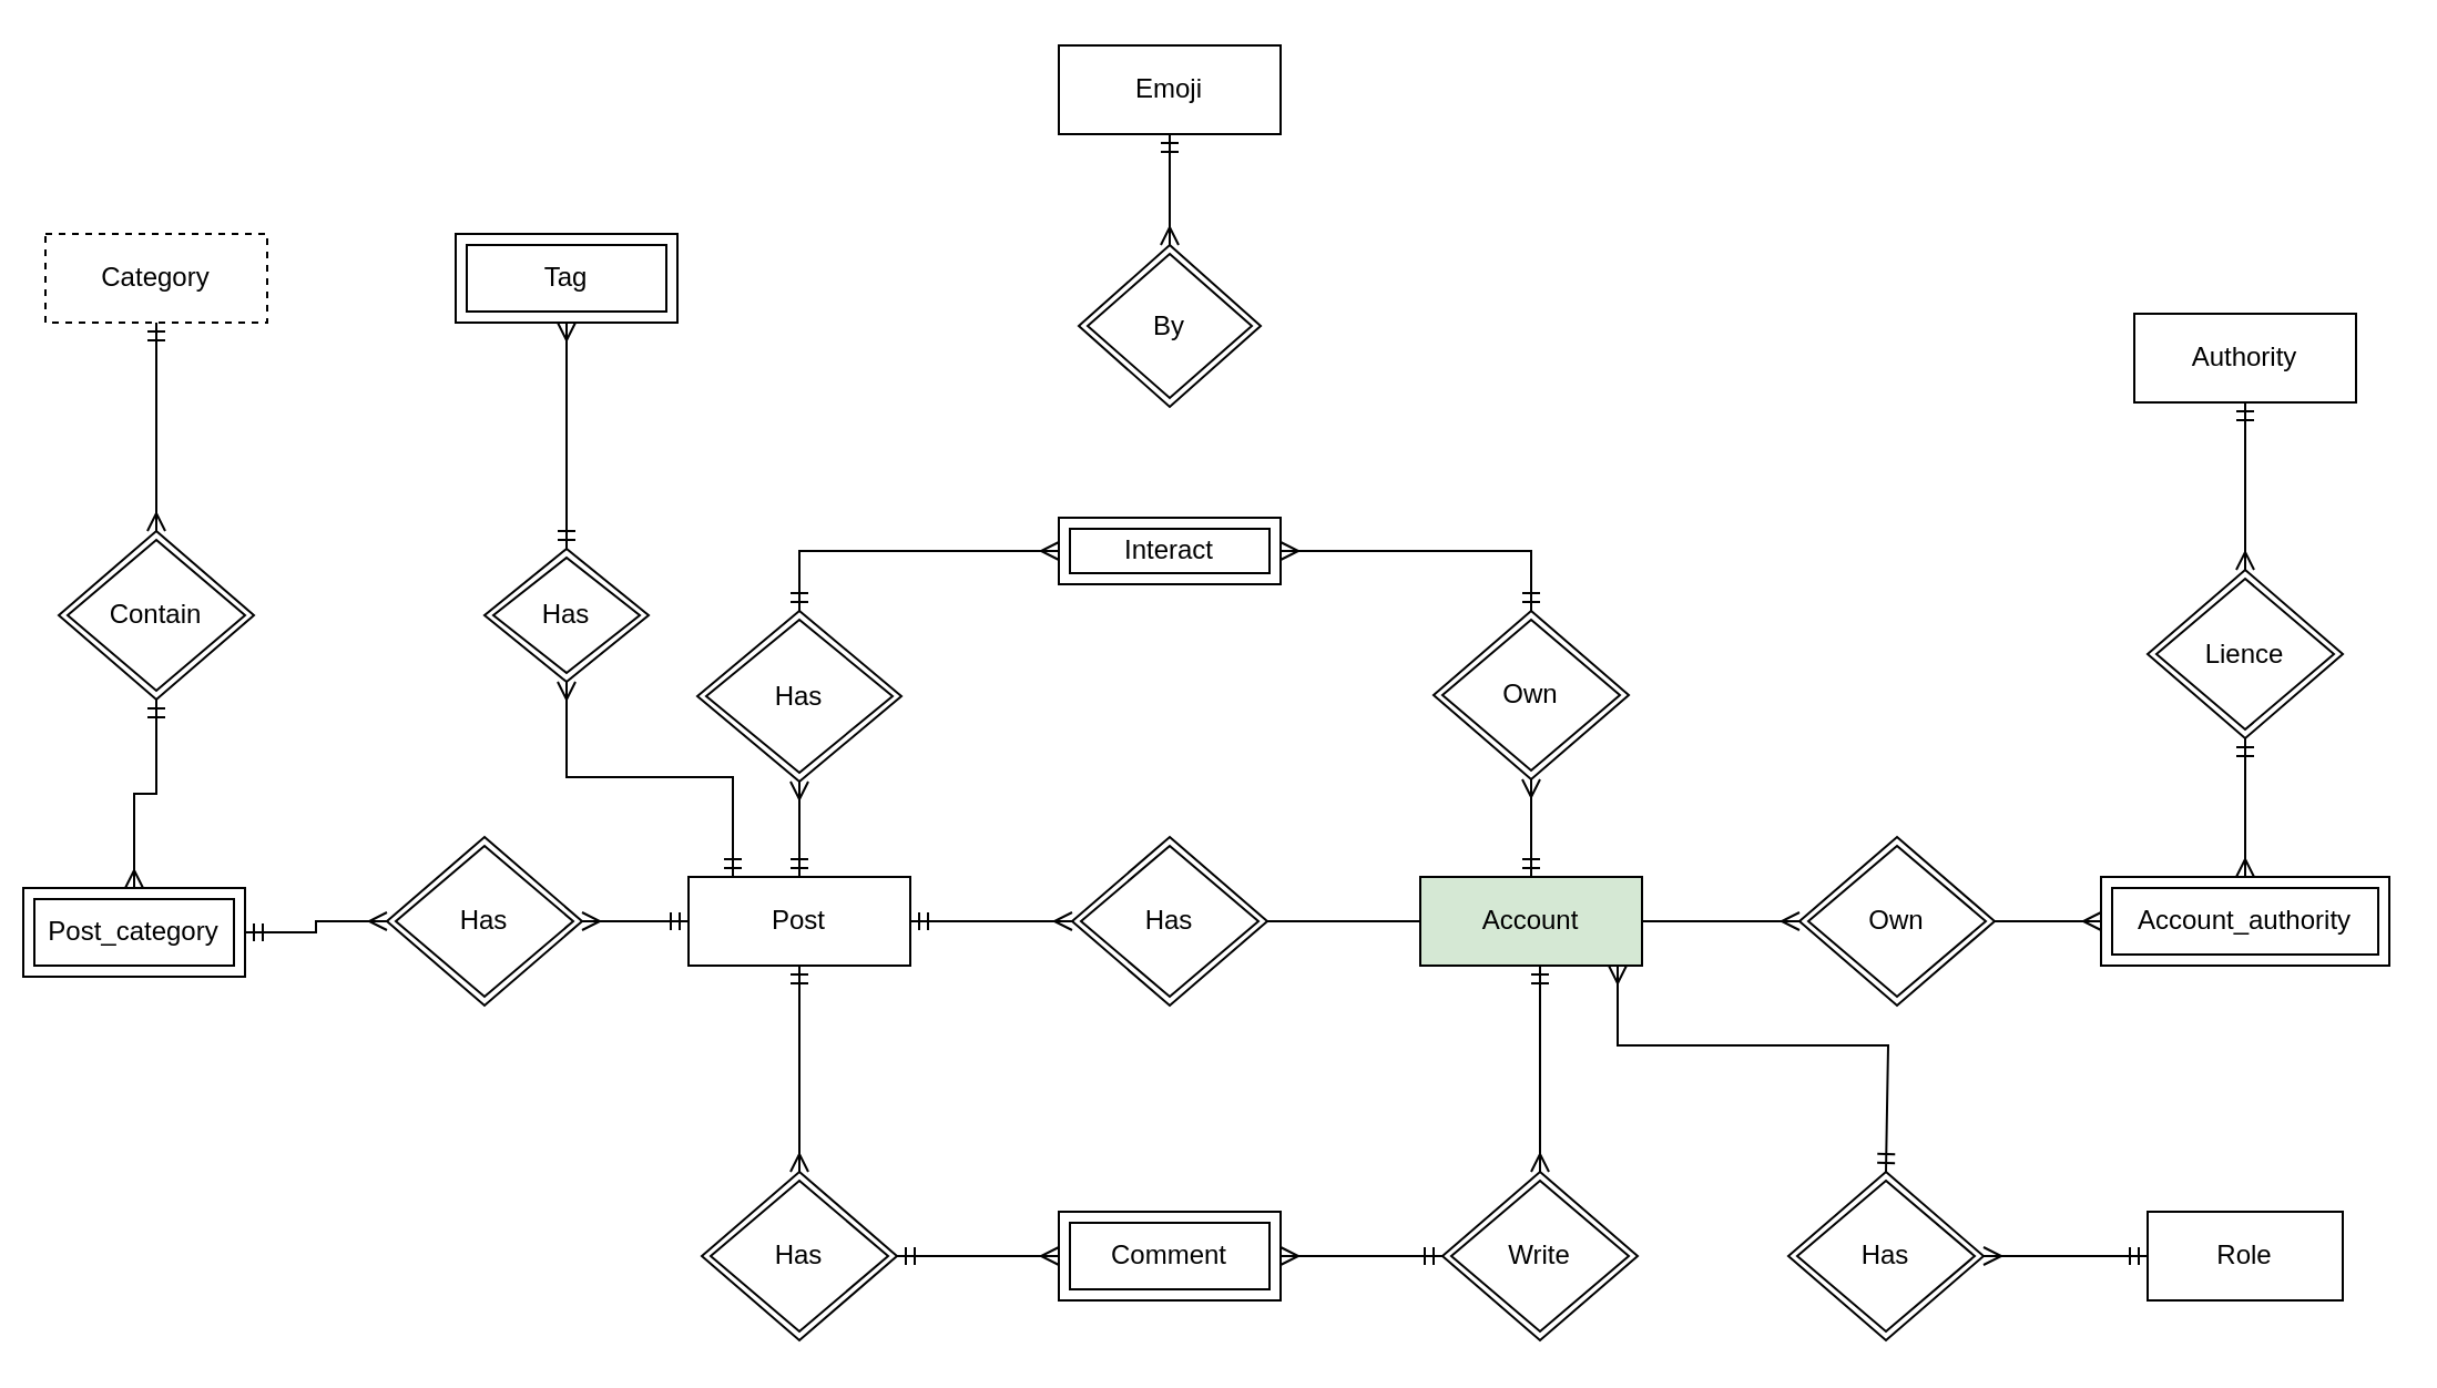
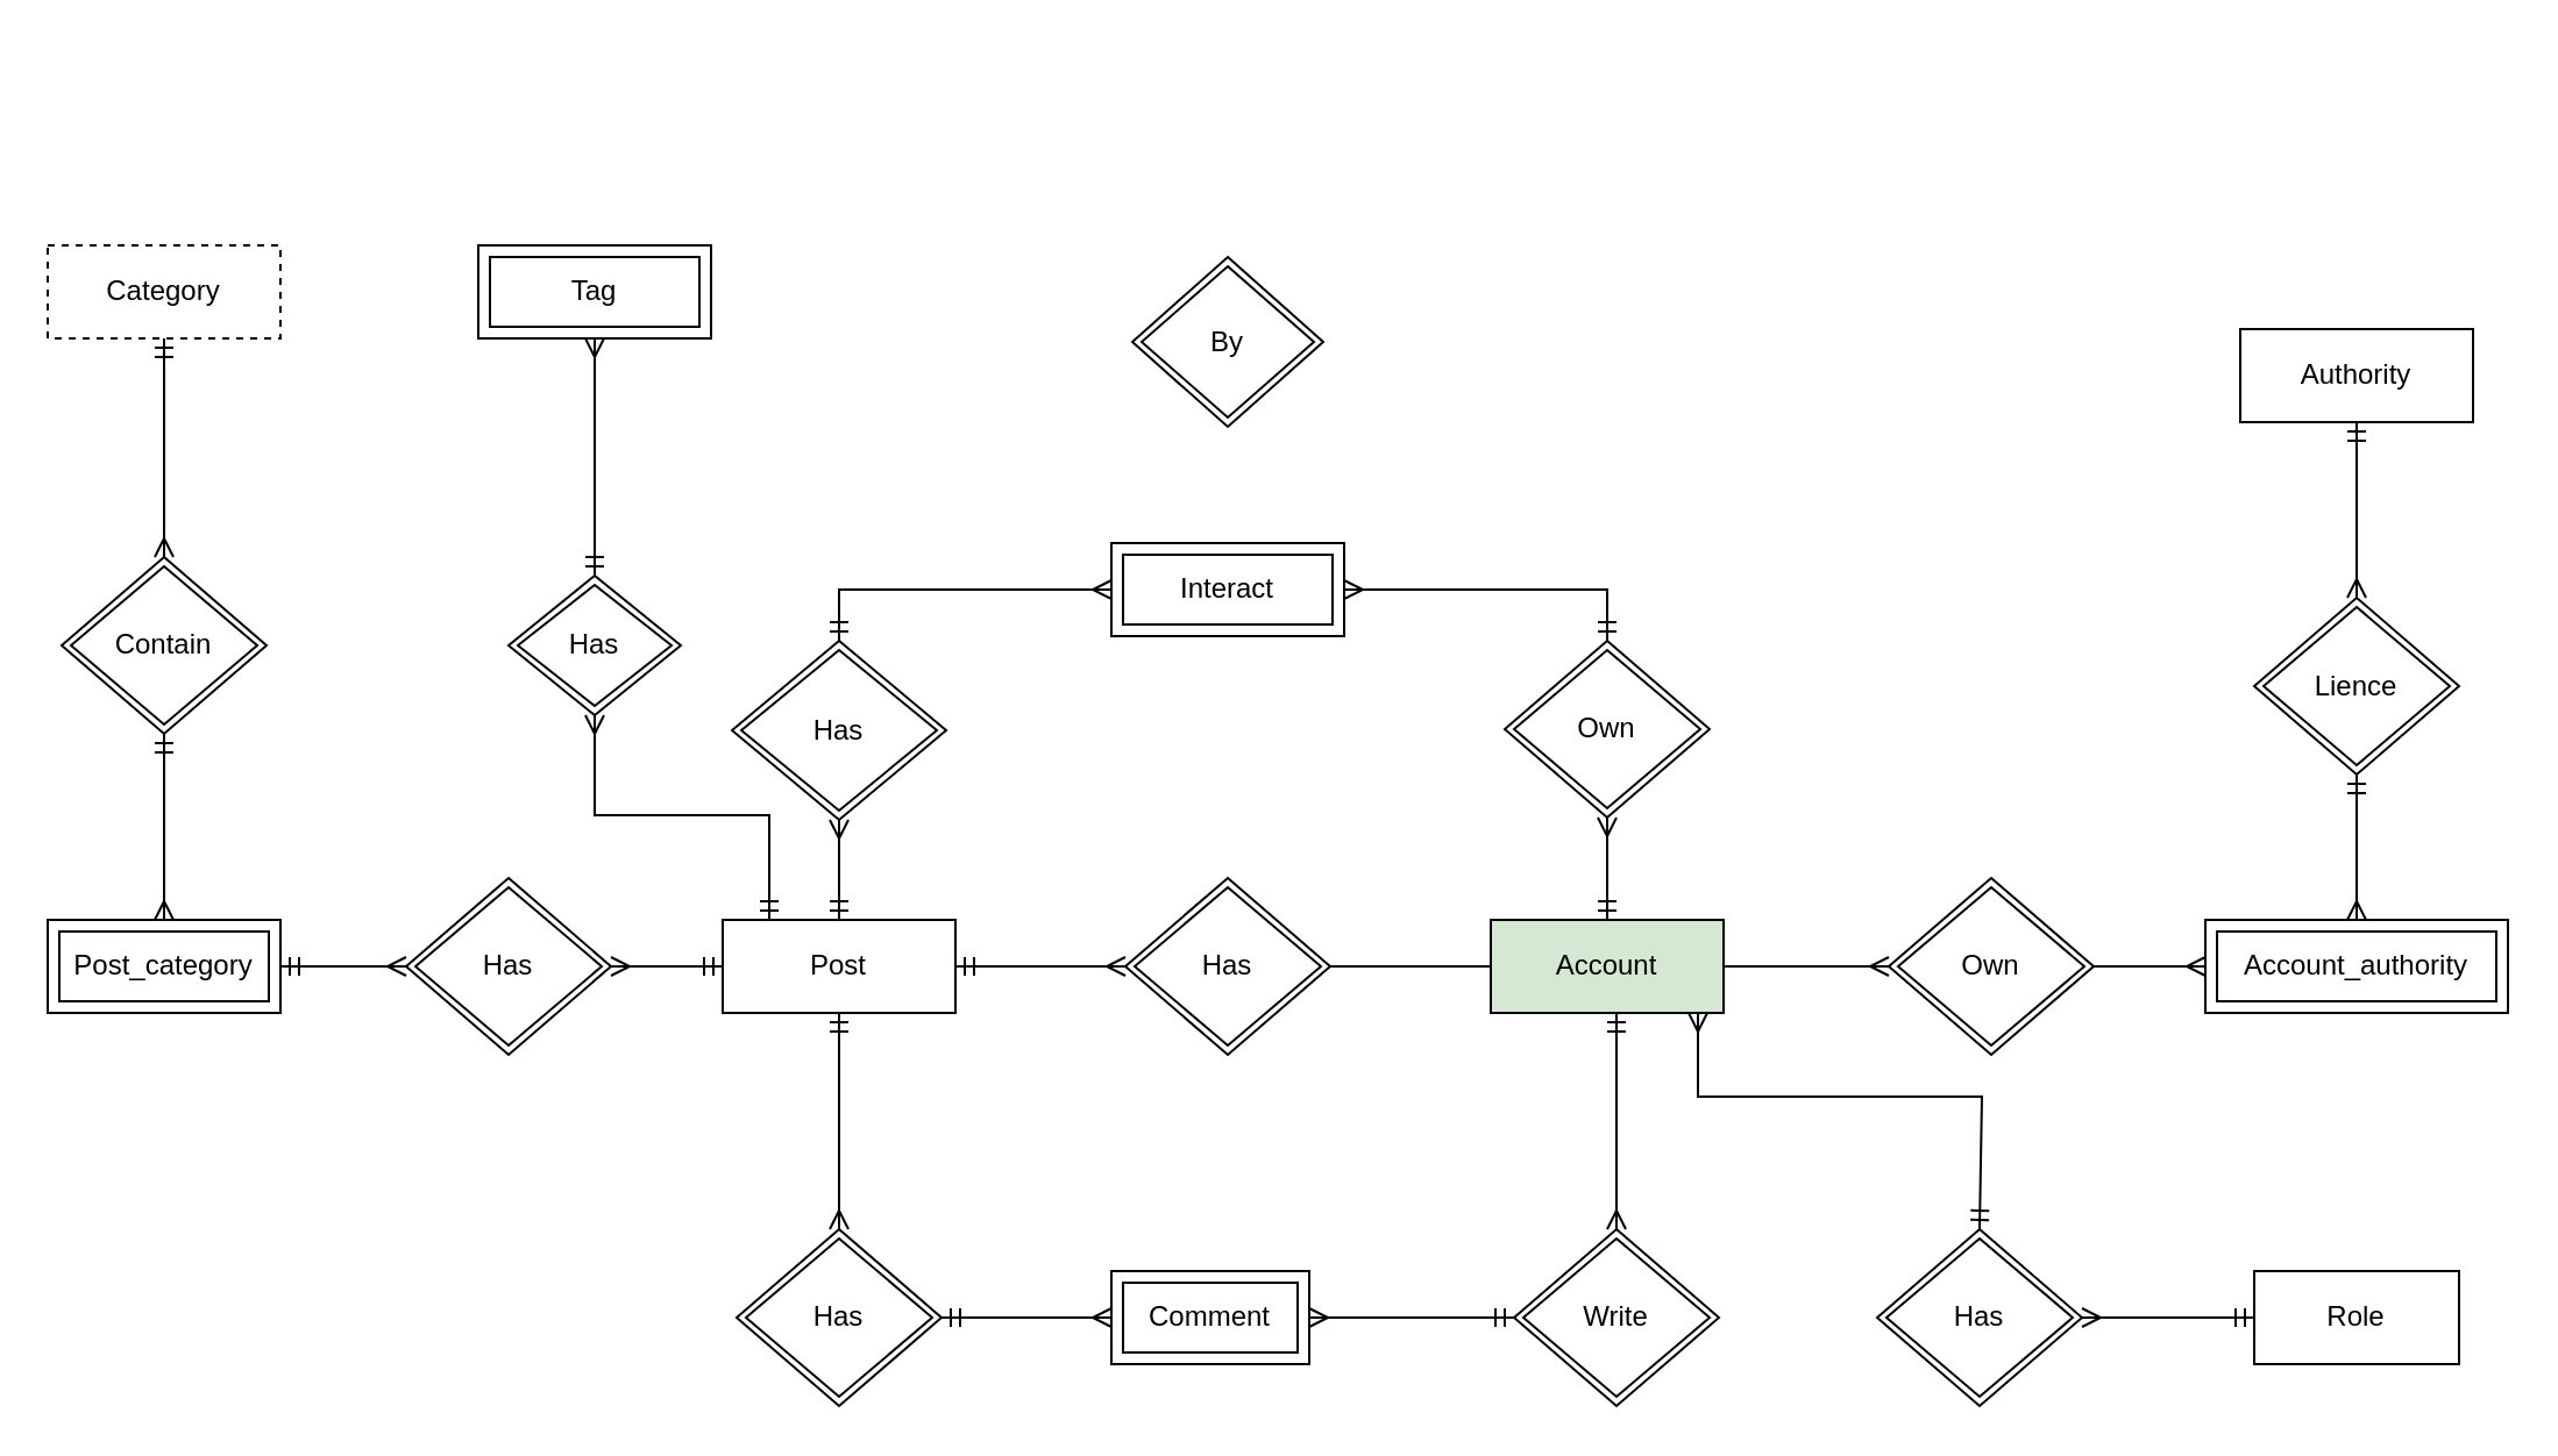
- <mxCell id="22" value="Emoji" style="whiteSpace=wrap;html=1;align=center;" parent="1" vertex="1"><mxGeometry x="477" y="20" width="100" height="40" as="geometry" /></mxCell>
- <mxCell id="21" style="edgeStyle=orthogonalEdgeStyle;rounded=0;orthogonalLoop=1;jettySize=auto;html=1;entryX=0.5;entryY=0;entryDx=0;entryDy=0;endArrow=ERmany;endFill=0;startFill=0;startArrow=ERmandOne;" parent="1" source="22" target="27" edge="1"><mxGeometry relative="1" as="geometry" /></mxCell>
- <mxCell id="23" value="Interact" style="shape=ext;margin=3;double=1;whiteSpace=wrap;html=1;align=center;" parent="1" vertex="1"><mxGeometry x="477" y="233" width="100" height="30" as="geometry" /></mxCell>
+ <mxCell id="23" value="Interact" style="shape=ext;margin=3;double=1;whiteSpace=wrap;html=1;align=center;" parent="1" vertex="1"><mxGeometry x="477" y="233" width="100" height="40" as="geometry" /></mxCell>
- <mxCell id="19" value="Post_category" style="shape=ext;margin=3;double=1;whiteSpace=wrap;html=1;align=center;" parent="1" vertex="1"><mxGeometry x="10" y="400" width="100" height="40" as="geometry" /></mxCell>
+ <mxCell id="19" value="Post_category" style="shape=ext;margin=3;double=1;whiteSpace=wrap;html=1;align=center;" parent="1" vertex="1"><mxGeometry x="20" y="395" width="100" height="40" as="geometry" /></mxCell>
- <mxCell id="11" value="Comment" style="shape=ext;margin=3;double=1;whiteSpace=wrap;html=1;align=center;" parent="1" vertex="1"><mxGeometry x="477" y="546" width="100" height="40" as="geometry" /></mxCell>
+ <mxCell id="11" value="Comment" style="shape=ext;margin=3;double=1;whiteSpace=wrap;html=1;align=center;" parent="1" vertex="1"><mxGeometry x="477" y="546" width="85" height="40" as="geometry" /></mxCell>
